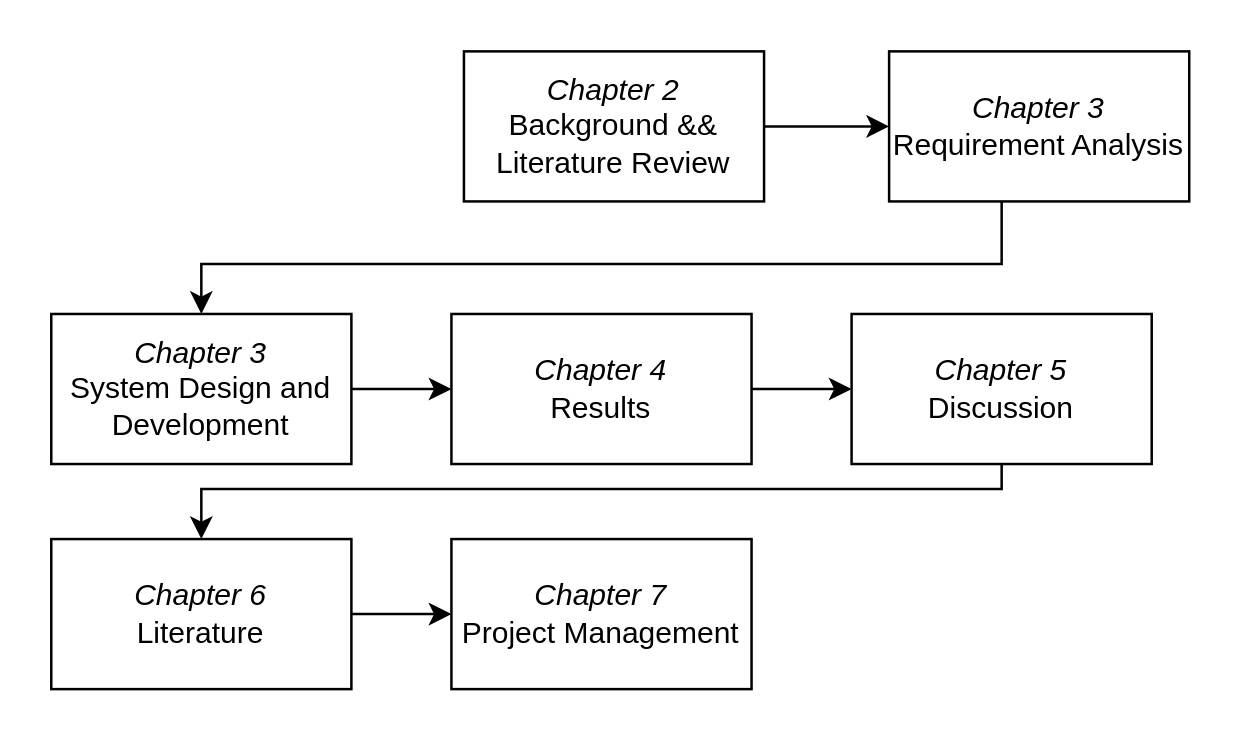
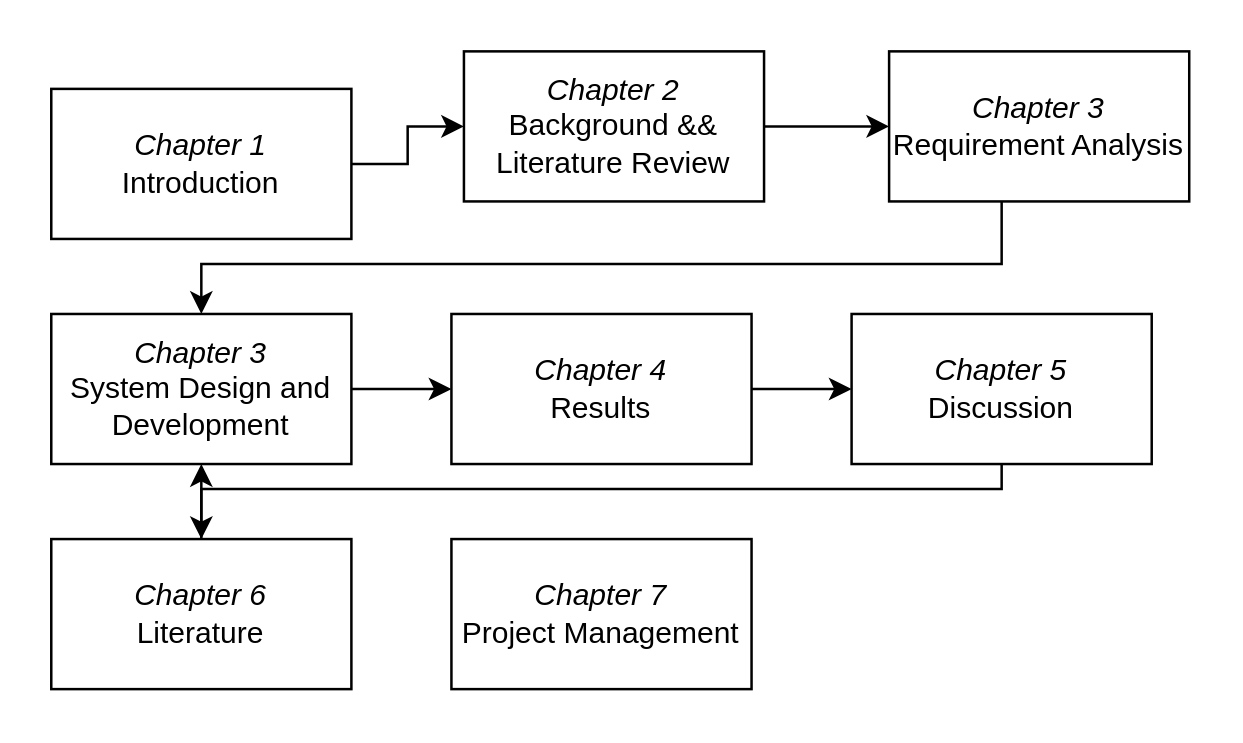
+ <mxCell id="2" value="" style="edgeStyle=orthogonalEdgeStyle;rounded=0;orthogonalLoop=1;jettySize=auto;html=1;" edge="1" parent="1" source="3" target="5"><mxGeometry relative="1" as="geometry" /></mxCell>
+ <mxCell id="3" value="&lt;i&gt;Chapter 1&lt;/i&gt;&lt;br&gt;Introduction" style="rounded=0;whiteSpace=wrap;html=1;" vertex="1" parent="1"><mxGeometry x="20" y="35" width="120" height="60" as="geometry" /></mxCell>
- <mxCell id="14" value="" style="edgeStyle=orthogonalEdgeStyle;rounded=0;orthogonalLoop=1;jettySize=auto;html=1;" edge="1" parent="1" source="15" target="16"><mxGeometry relative="1" as="geometry" /></mxCell>
+ <mxCell id="14" value="" style="edgeStyle=orthogonalEdgeStyle;rounded=0;orthogonalLoop=1;jettySize=auto;html=1;" edge="1" parent="1" source="15" target="9"><mxGeometry relative="1" as="geometry" /></mxCell>
